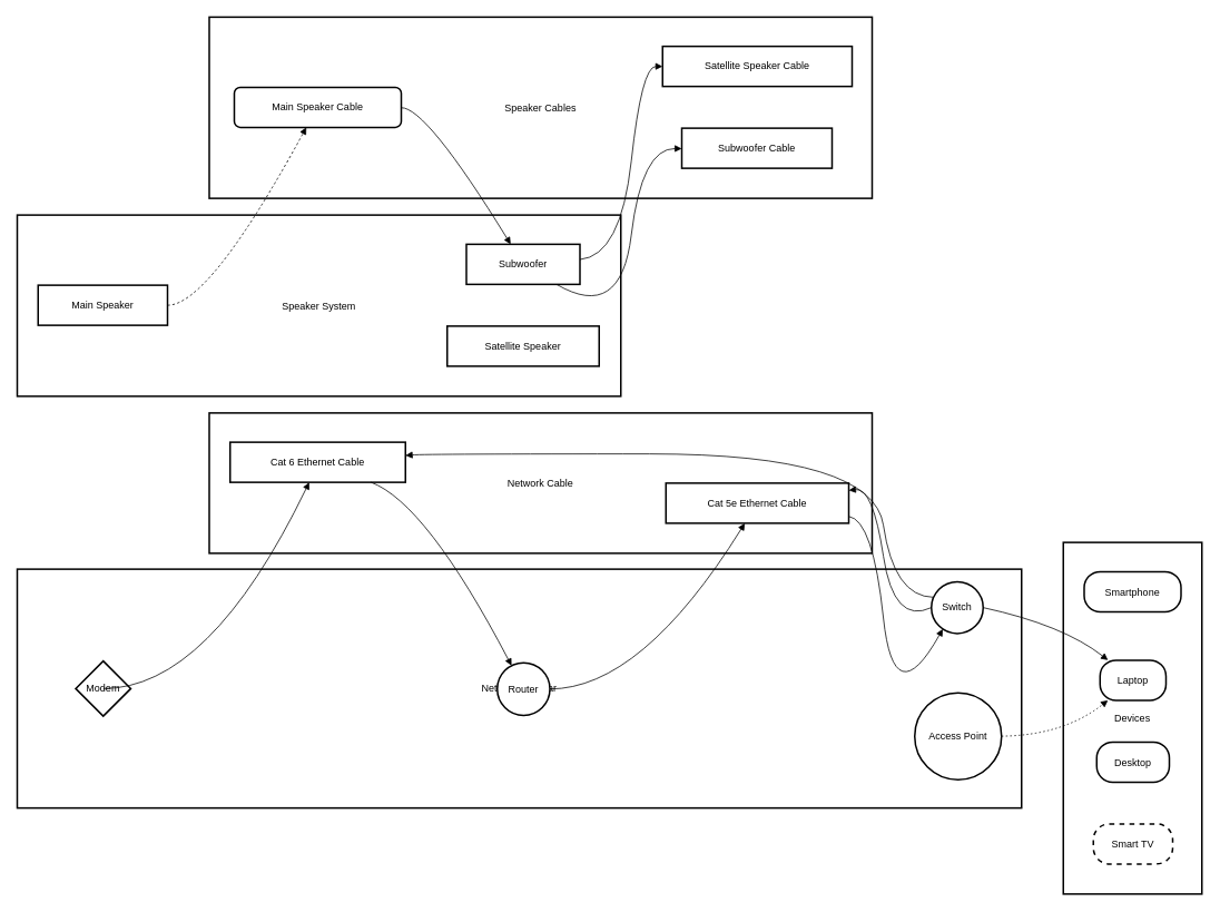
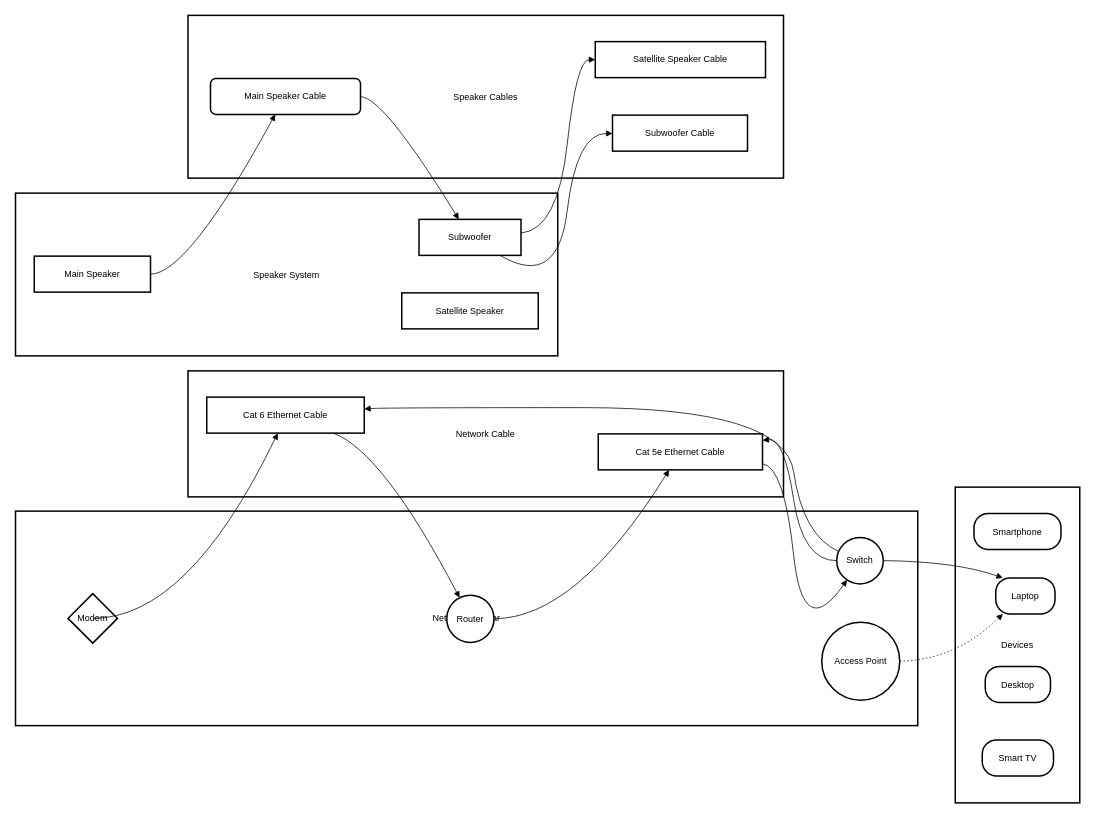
- <mxCell id="31" value="" style="curved=1;startArrow=none;endArrow=block;exitX=1;exitY=0.5;entryX=0.43;entryY=1.01;dashed=1;" edge="1" parent="1" source="17" target="20"><mxGeometry relative="1" as="geometry"><Array as="points"><mxPoint x="250" y="365" /></Array></mxGeometry></mxCell>
+ <mxCell id="31" value="" style="curved=1;startArrow=none;endArrow=block;exitX=1;exitY=0.5;entryX=0.43;entryY=1.01;" edge="1" parent="1" source="17" target="20"><mxGeometry relative="1" as="geometry"><Array as="points"><mxPoint x="250" y="365" /></Array></mxGeometry></mxCell>
- <mxCell id="9" value="Switch" style="ellipse;aspect=fixed;strokeWidth=2;whiteSpace=wrap;" vertex="1" parent="1"><mxGeometry x="1115" y="696" width="62" height="62" as="geometry" /></mxCell>
+ <mxCell id="9" value="Switch" style="ellipse;aspect=fixed;strokeWidth=2;whiteSpace=wrap;" vertex="1" parent="1"><mxGeometry x="1115" y="716" width="62" height="62" as="geometry" /></mxCell>
- <mxCell id="12" value="Laptop" style="rounded=1;arcSize=40;strokeWidth=2" vertex="1" parent="1"><mxGeometry x="1317" y="790" width="79" height="48" as="geometry" /></mxCell>
+ <mxCell id="12" value="Laptop" style="rounded=1;arcSize=40;strokeWidth=2" vertex="1" parent="1"><mxGeometry x="1327" y="770" width="79" height="48" as="geometry" /></mxCell>
- <mxCell id="14" value="Smart TV" style="rounded=1;arcSize=40;strokeWidth=2;dashed=1;" vertex="1" parent="1"><mxGeometry x="1309" y="986" width="95" height="48" as="geometry" /></mxCell>
+ <mxCell id="14" value="Smart TV" style="rounded=1;arcSize=40;strokeWidth=2" vertex="1" parent="1"><mxGeometry x="1309" y="986" width="95" height="48" as="geometry" /></mxCell>
